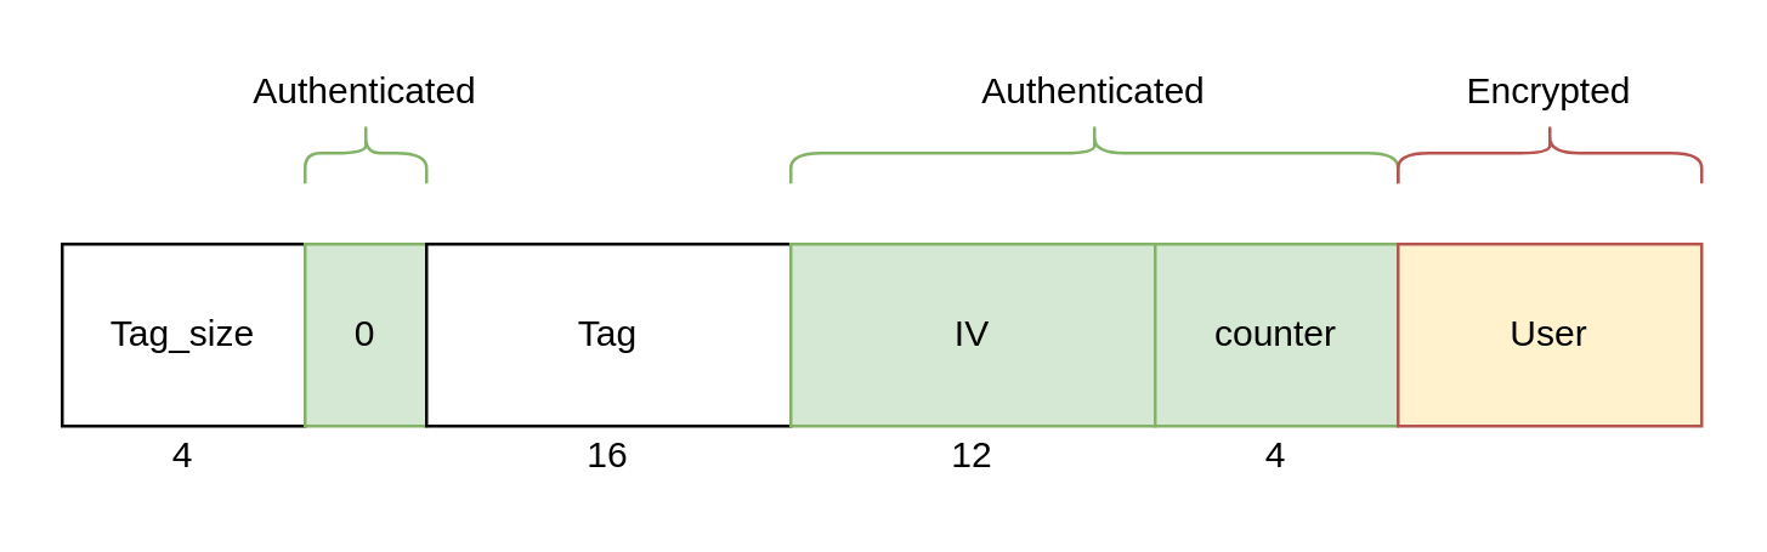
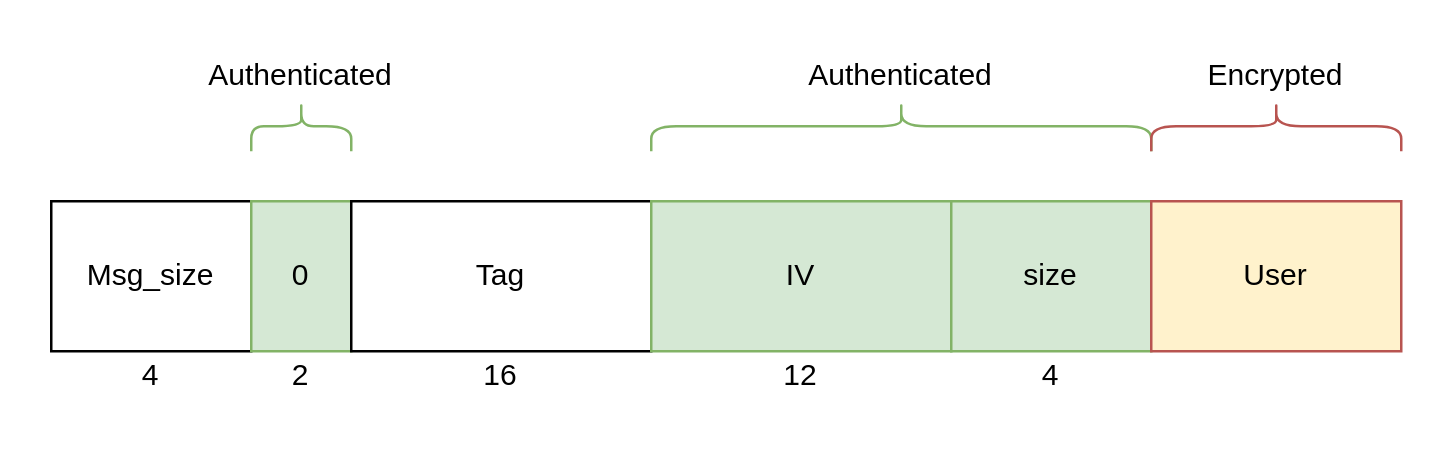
- <mxCell id="2" value="Tag_size" style="rounded=0;whiteSpace=wrap;html=1;" vertex="1" parent="1"><mxGeometry x="20" y="80" width="80" height="60" as="geometry" /></mxCell>
+ <mxCell id="2" value="Msg_size" style="rounded=0;whiteSpace=wrap;html=1;" vertex="1" parent="1"><mxGeometry x="20" y="80" width="80" height="60" as="geometry" /></mxCell>
- <mxCell id="6" value="counter" style="rounded=0;whiteSpace=wrap;html=1;fillColor=#d5e8d4;strokeColor=#82b366;" vertex="1" parent="1"><mxGeometry x="380" y="80" width="80" height="60" as="geometry" /></mxCell>
+ <mxCell id="6" value="size" style="rounded=0;whiteSpace=wrap;html=1;fillColor=#d5e8d4;strokeColor=#82b366;" vertex="1" parent="1"><mxGeometry x="380" y="80" width="80" height="60" as="geometry" /></mxCell>
+ <mxCell id="9" value="2" style="text;html=1;strokeColor=none;fillColor=none;align=center;verticalAlign=middle;whiteSpace=wrap;rounded=0;" vertex="1" parent="1"><mxGeometry x="100" y="140" width="40" height="20" as="geometry" /></mxCell>
